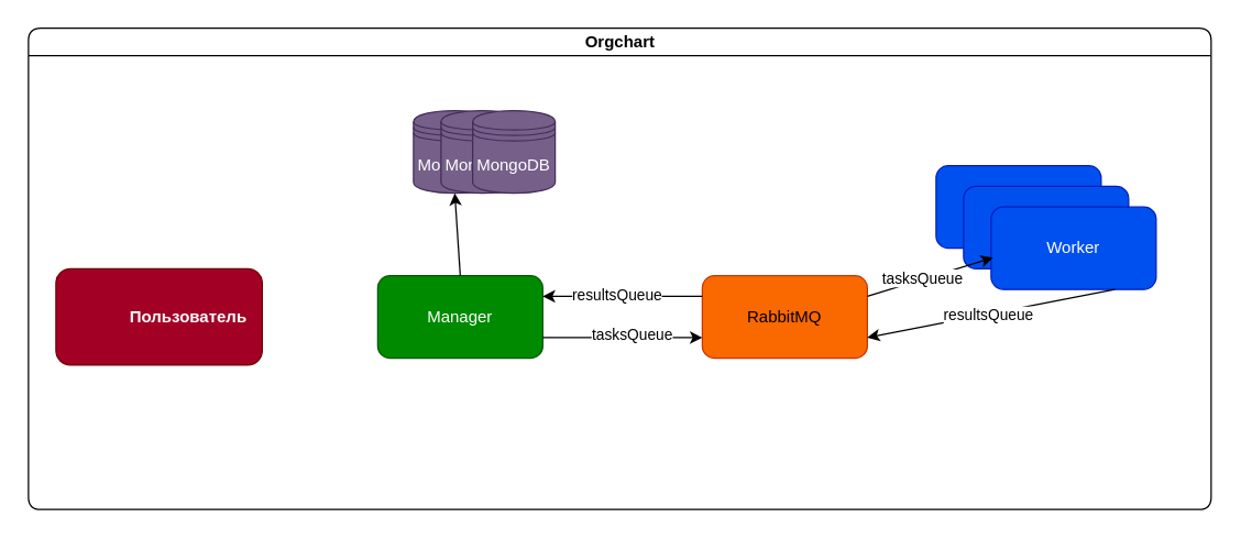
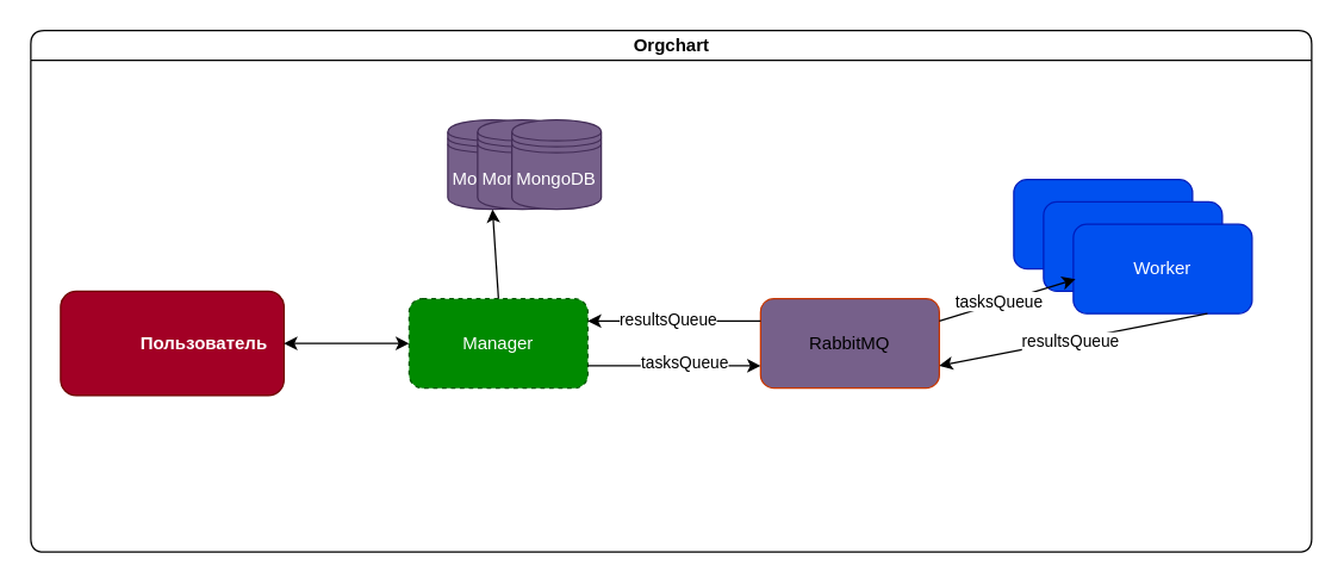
+ <mxCell id="19" value="" style="endArrow=classic;startArrow=classic;html=1;rounded=0;exitX=1;exitY=0.5;exitDx=0;exitDy=0;entryX=0;entryY=0.5;entryDx=0;entryDy=0;" edge="1" parent="2" source="3" target="5"><mxGeometry width="50" height="50" relative="1" as="geometry"><mxPoint x="390" y="220" as="sourcePoint" /><mxPoint x="440" y="170" as="targetPoint" /></mxGeometry></mxCell>
- <mxCell id="5" value="Manager" style="rounded=1;whiteSpace=wrap;html=1;fillColor=#008a00;fontColor=#ffffff;strokeColor=#005700;" vertex="1" parent="2"><mxGeometry x="254" y="180" width="120" height="60" as="geometry" /></mxCell>
+ <mxCell id="5" value="Manager" style="rounded=1;whiteSpace=wrap;html=1;fillColor=#008a00;fontColor=#ffffff;strokeColor=#005700;dashed=1;" vertex="1" parent="2"><mxGeometry x="254" y="180" width="120" height="60" as="geometry" /></mxCell>
- <mxCell id="4" value="RabbitMQ" style="rounded=1;whiteSpace=wrap;html=1;fillColor=#fa6800;fontColor=#000000;strokeColor=#C73500;" vertex="1" parent="2"><mxGeometry x="490" y="180" width="120" height="60" as="geometry" /></mxCell>
+ <mxCell id="4" value="RabbitMQ" style="rounded=1;whiteSpace=wrap;html=1;fillColor=#76608a;fontColor=#000000;strokeColor=#C73500;" vertex="1" parent="2"><mxGeometry x="490" y="180" width="120" height="60" as="geometry" /></mxCell>
